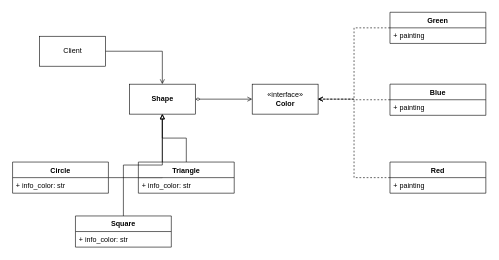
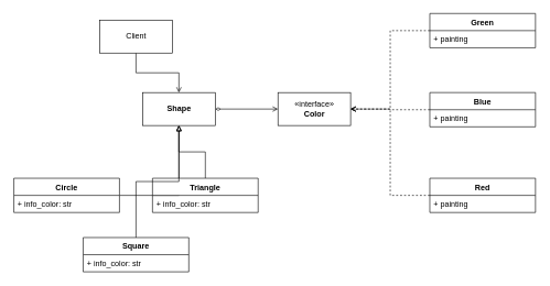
- <mxCell id="24" value="Client" style="html=1;" vertex="1" parent="1"><mxGeometry x="65" y="60" width="110" height="50" as="geometry" /></mxCell>
+ <mxCell id="24" value="Client" style="html=1;" vertex="1" parent="1"><mxGeometry x="150" y="30" width="110" height="50" as="geometry" /></mxCell>
